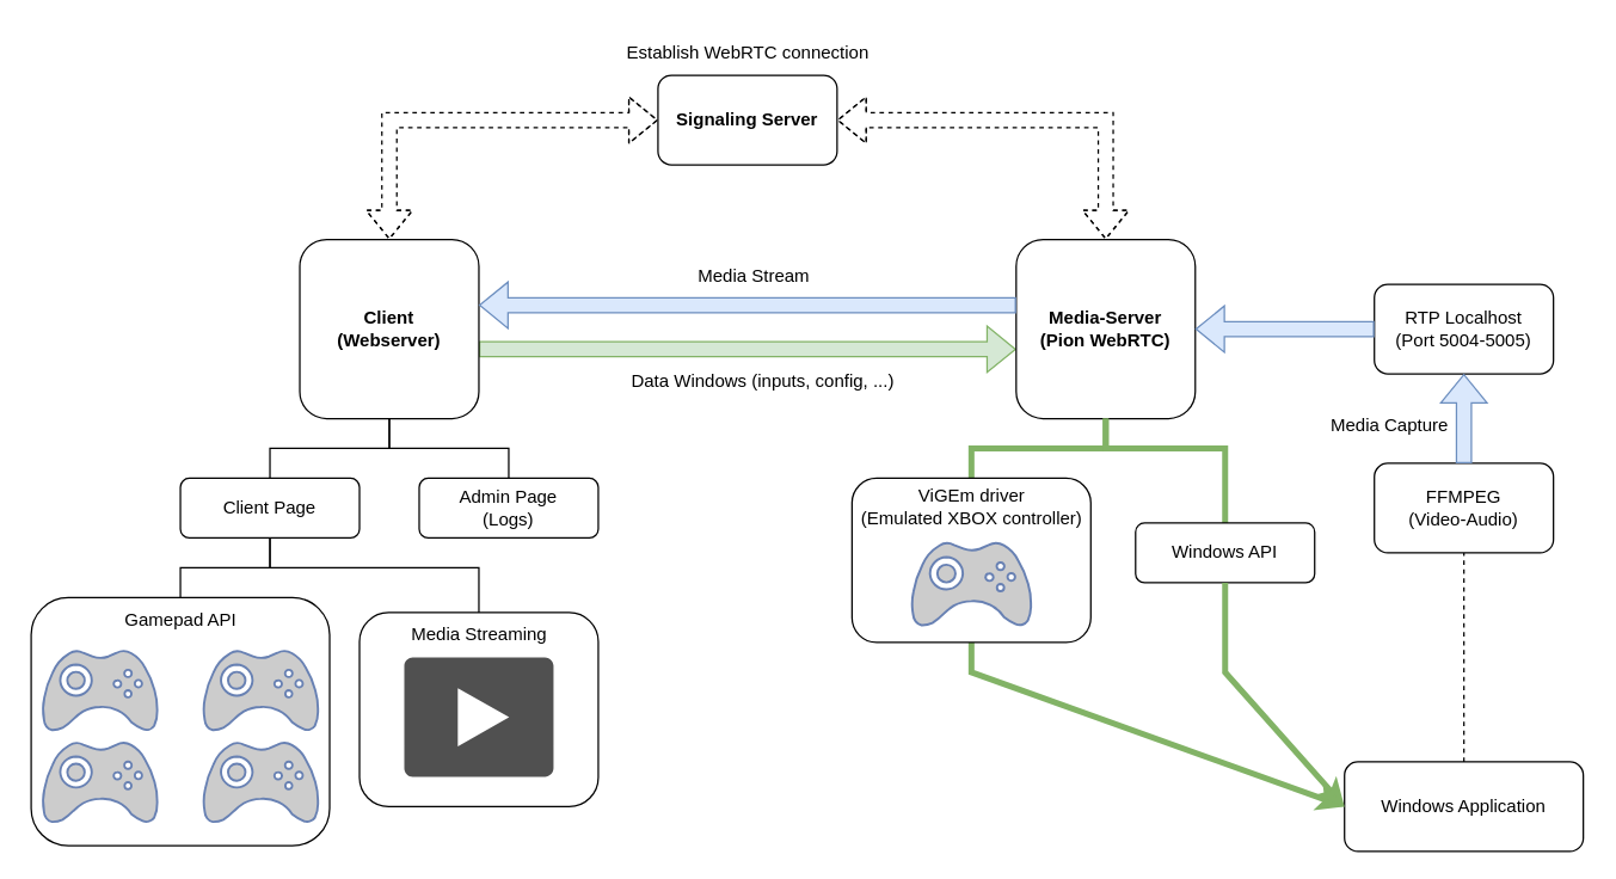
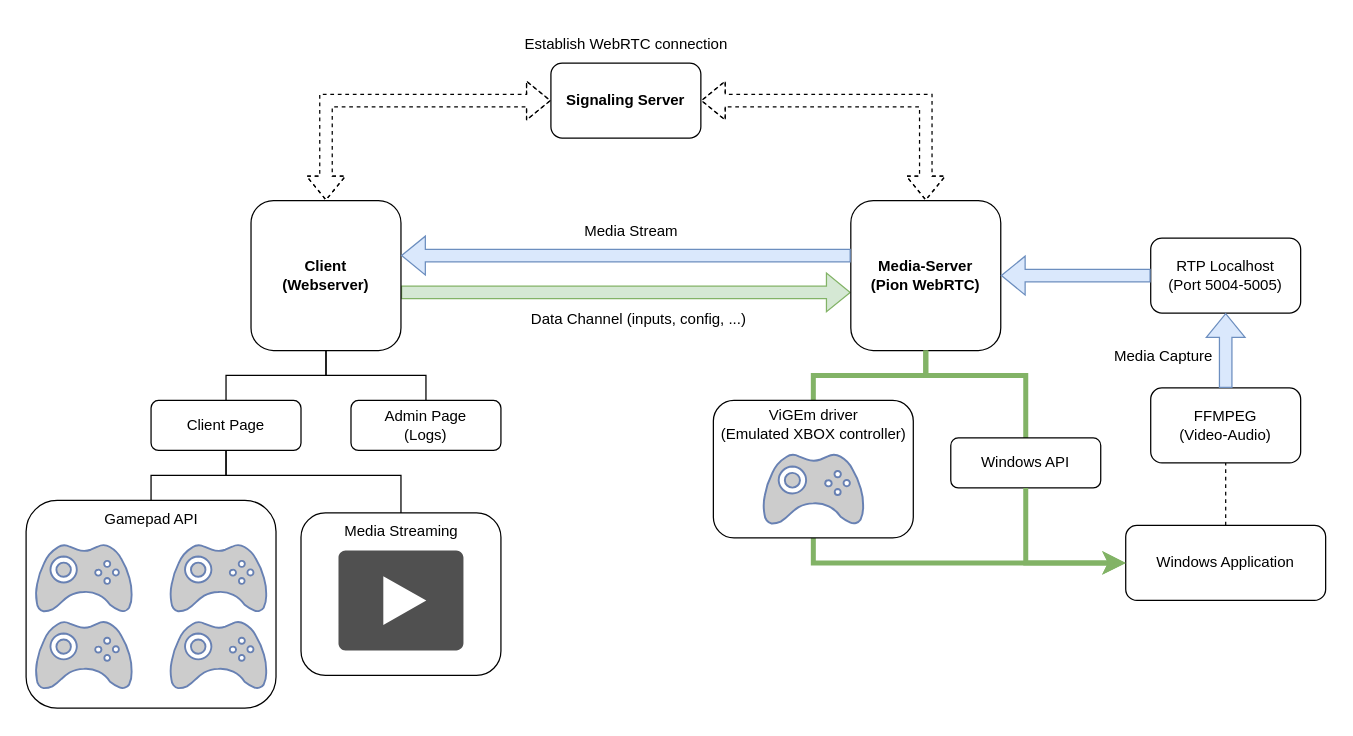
- <mxCell id="26" value="Data Windows (inputs, config, ...)" style="text;html=1;align=center;verticalAlign=middle;resizable=0;points=[];autosize=1;strokeColor=none;fillColor=none;" parent="1" vertex="1"><mxGeometry x="415" y="240" width="190" height="30" as="geometry" /></mxCell>
+ <mxCell id="26" value="Data Channel (inputs, config, ...)" style="text;html=1;align=center;verticalAlign=middle;resizable=0;points=[];autosize=1;strokeColor=none;fillColor=none;" parent="1" vertex="1"><mxGeometry x="415" y="240" width="190" height="30" as="geometry" /></mxCell>
- <mxCell id="8" value="&lt;div&gt;Windows Application&lt;/div&gt;" style="rounded=1;whiteSpace=wrap;html=1;" parent="1" vertex="1"><mxGeometry x="900" y="510" width="160" height="60" as="geometry" /></mxCell>
+ <mxCell id="8" value="&lt;div&gt;Windows Application&lt;/div&gt;" style="rounded=1;whiteSpace=wrap;html=1;" parent="1" vertex="1"><mxGeometry x="900" y="420" width="160" height="60" as="geometry" /></mxCell>
